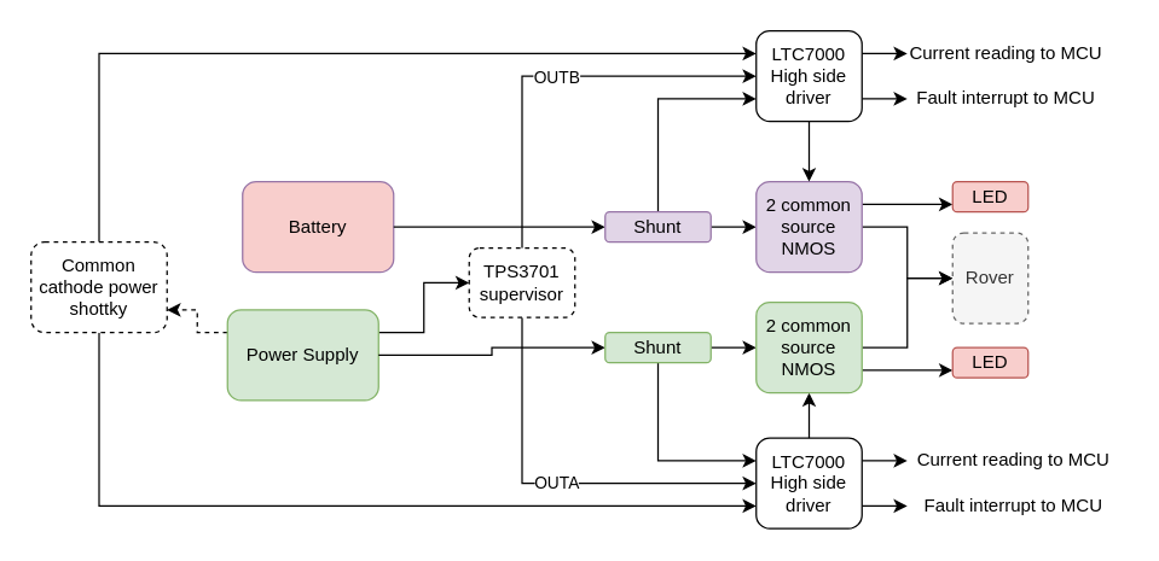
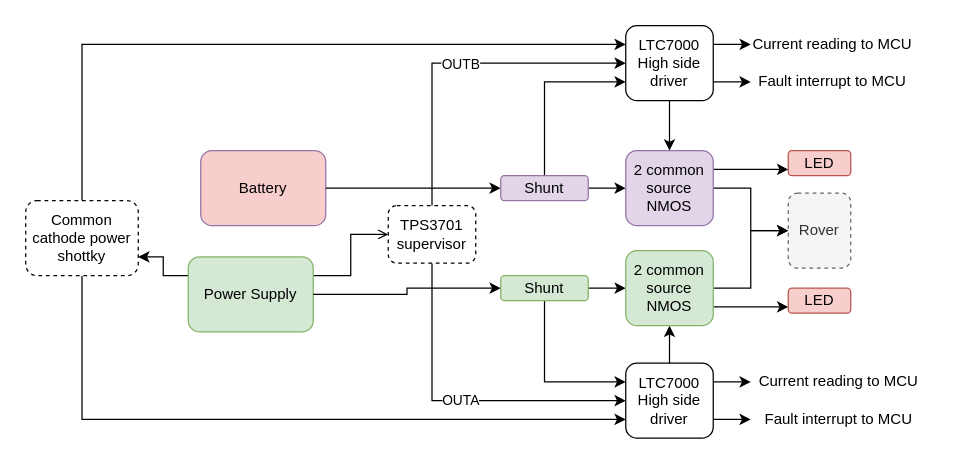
- <mxCell id="5" style="edgeStyle=orthogonalEdgeStyle;rounded=0;orthogonalLoop=1;jettySize=auto;html=1;exitX=1;exitY=0.25;exitDx=0;exitDy=0;entryX=0;entryY=0.5;entryDx=0;entryDy=0;" edge="1" parent="1" source="7" target="34"><mxGeometry relative="1" as="geometry" /></mxCell>
+ <mxCell id="5" style="edgeStyle=orthogonalEdgeStyle;rounded=0;orthogonalLoop=1;jettySize=auto;html=1;exitX=1;exitY=0.25;exitDx=0;exitDy=0;entryX=0;entryY=0.5;entryDx=0;entryDy=0;endArrow=open;" edge="1" parent="1" source="7" target="34"><mxGeometry relative="1" as="geometry" /></mxCell>
- <mxCell id="6" style="edgeStyle=orthogonalEdgeStyle;rounded=0;orthogonalLoop=1;jettySize=auto;html=1;exitX=0;exitY=0.25;exitDx=0;exitDy=0;entryX=1;entryY=0.75;entryDx=0;entryDy=0;dashed=1;" edge="1" parent="1" source="7" target="38"><mxGeometry relative="1" as="geometry" /></mxCell>
+ <mxCell id="6" style="edgeStyle=orthogonalEdgeStyle;rounded=0;orthogonalLoop=1;jettySize=auto;html=1;exitX=0;exitY=0.25;exitDx=0;exitDy=0;entryX=1;entryY=0.75;entryDx=0;entryDy=0;" edge="1" parent="1" source="7" target="38"><mxGeometry relative="1" as="geometry" /></mxCell>
